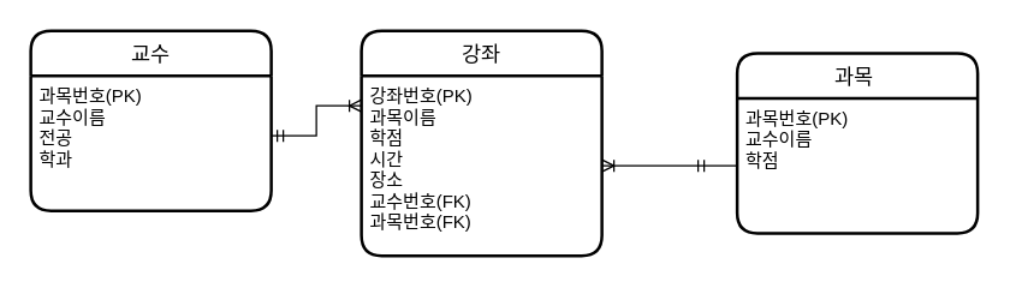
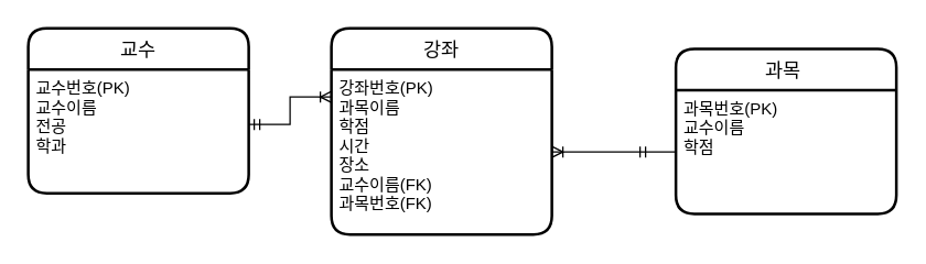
- <mxCell id="4" value="과목번호(PK)&#10;교수이름&#10;전공&#10;학과" style="align=left;strokeColor=none;fillColor=none;spacingLeft=4;fontSize=12;verticalAlign=top;resizable=0;rotatable=0;part=1;" vertex="1" parent="3"><mxGeometry y="30" width="160" height="90" as="geometry" /></mxCell>
+ <mxCell id="4" value="교수번호(PK)&#10;교수이름&#10;전공&#10;학과" style="align=left;strokeColor=none;fillColor=none;spacingLeft=4;fontSize=12;verticalAlign=top;resizable=0;rotatable=0;part=1;" vertex="1" parent="3"><mxGeometry y="30" width="160" height="90" as="geometry" /></mxCell>
- <mxCell id="8" value="강좌번호(PK)&#10;과목이름&#10;학점&#10;시간&#10;장소&#10;교수번호(FK)&#10;과목번호(FK)" style="align=left;strokeColor=none;fillColor=none;spacingLeft=4;fontSize=12;verticalAlign=top;resizable=0;rotatable=0;part=1;" vertex="1" parent="7"><mxGeometry y="30" width="160" height="120" as="geometry" /></mxCell>
+ <mxCell id="8" value="강좌번호(PK)&#10;과목이름&#10;학점&#10;시간&#10;장소&#10;교수이름(FK)&#10;과목번호(FK)" style="align=left;strokeColor=none;fillColor=none;spacingLeft=4;fontSize=12;verticalAlign=top;resizable=0;rotatable=0;part=1;" vertex="1" parent="7"><mxGeometry y="30" width="160" height="120" as="geometry" /></mxCell>
